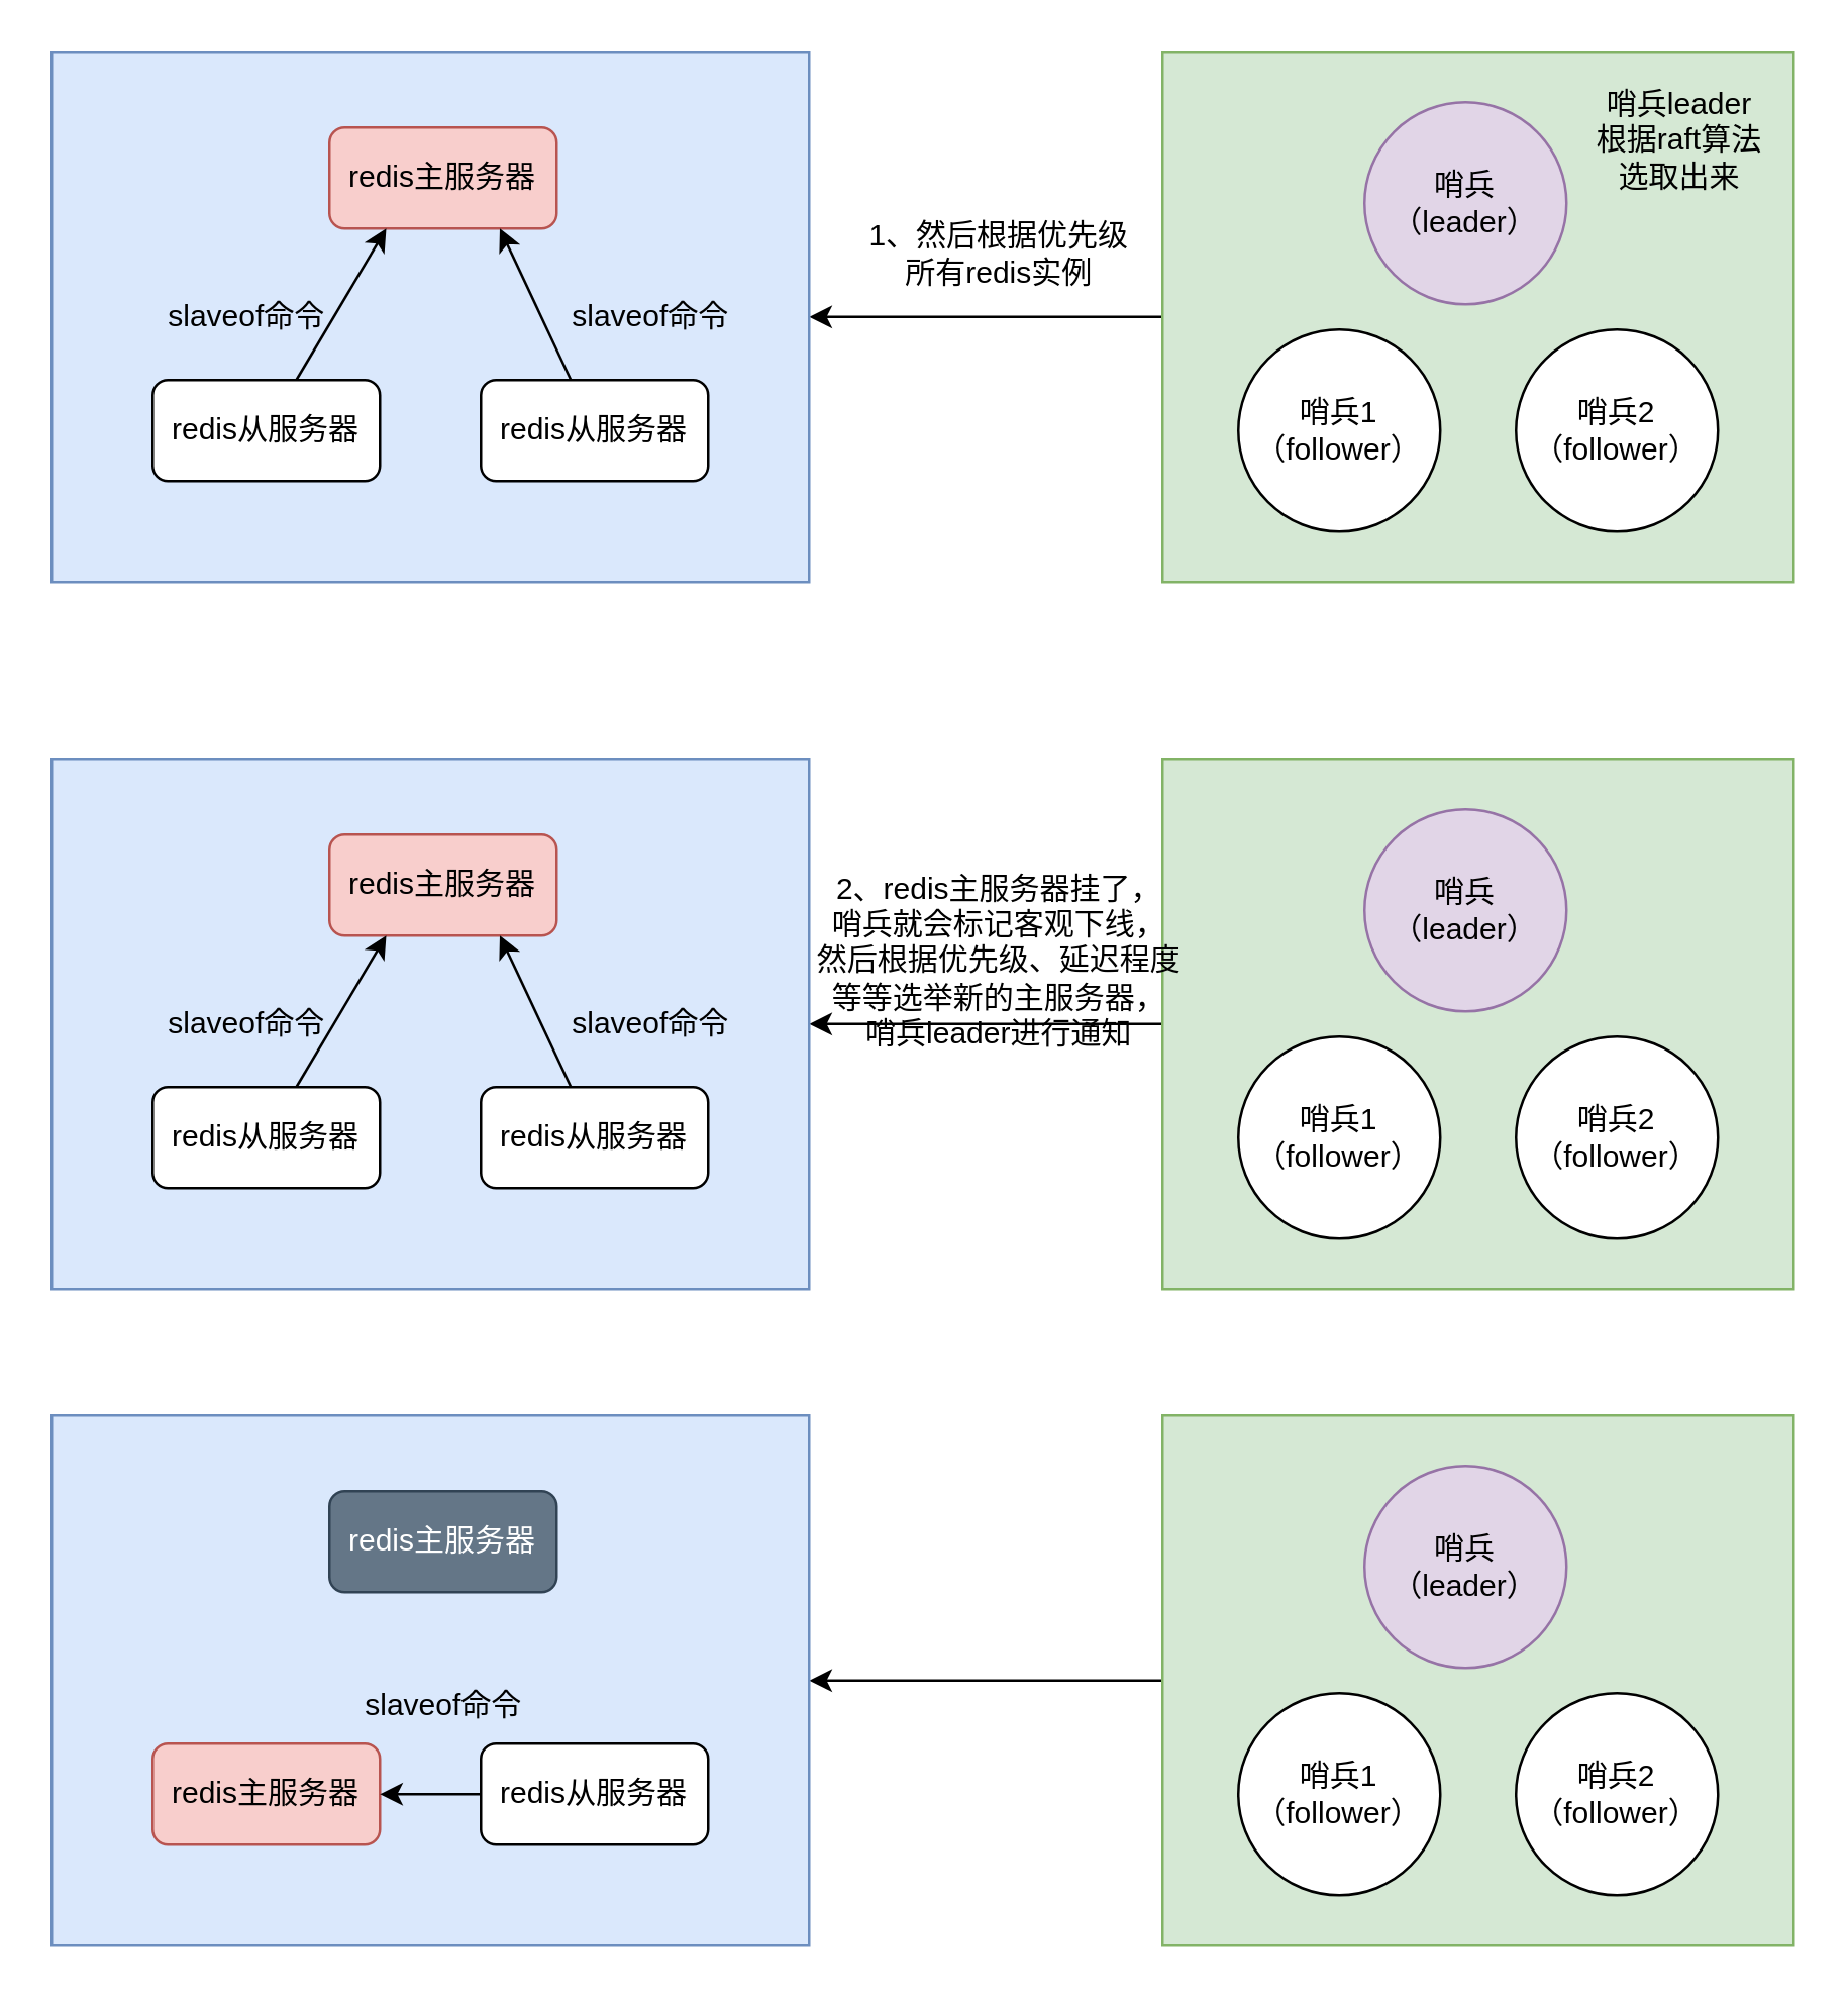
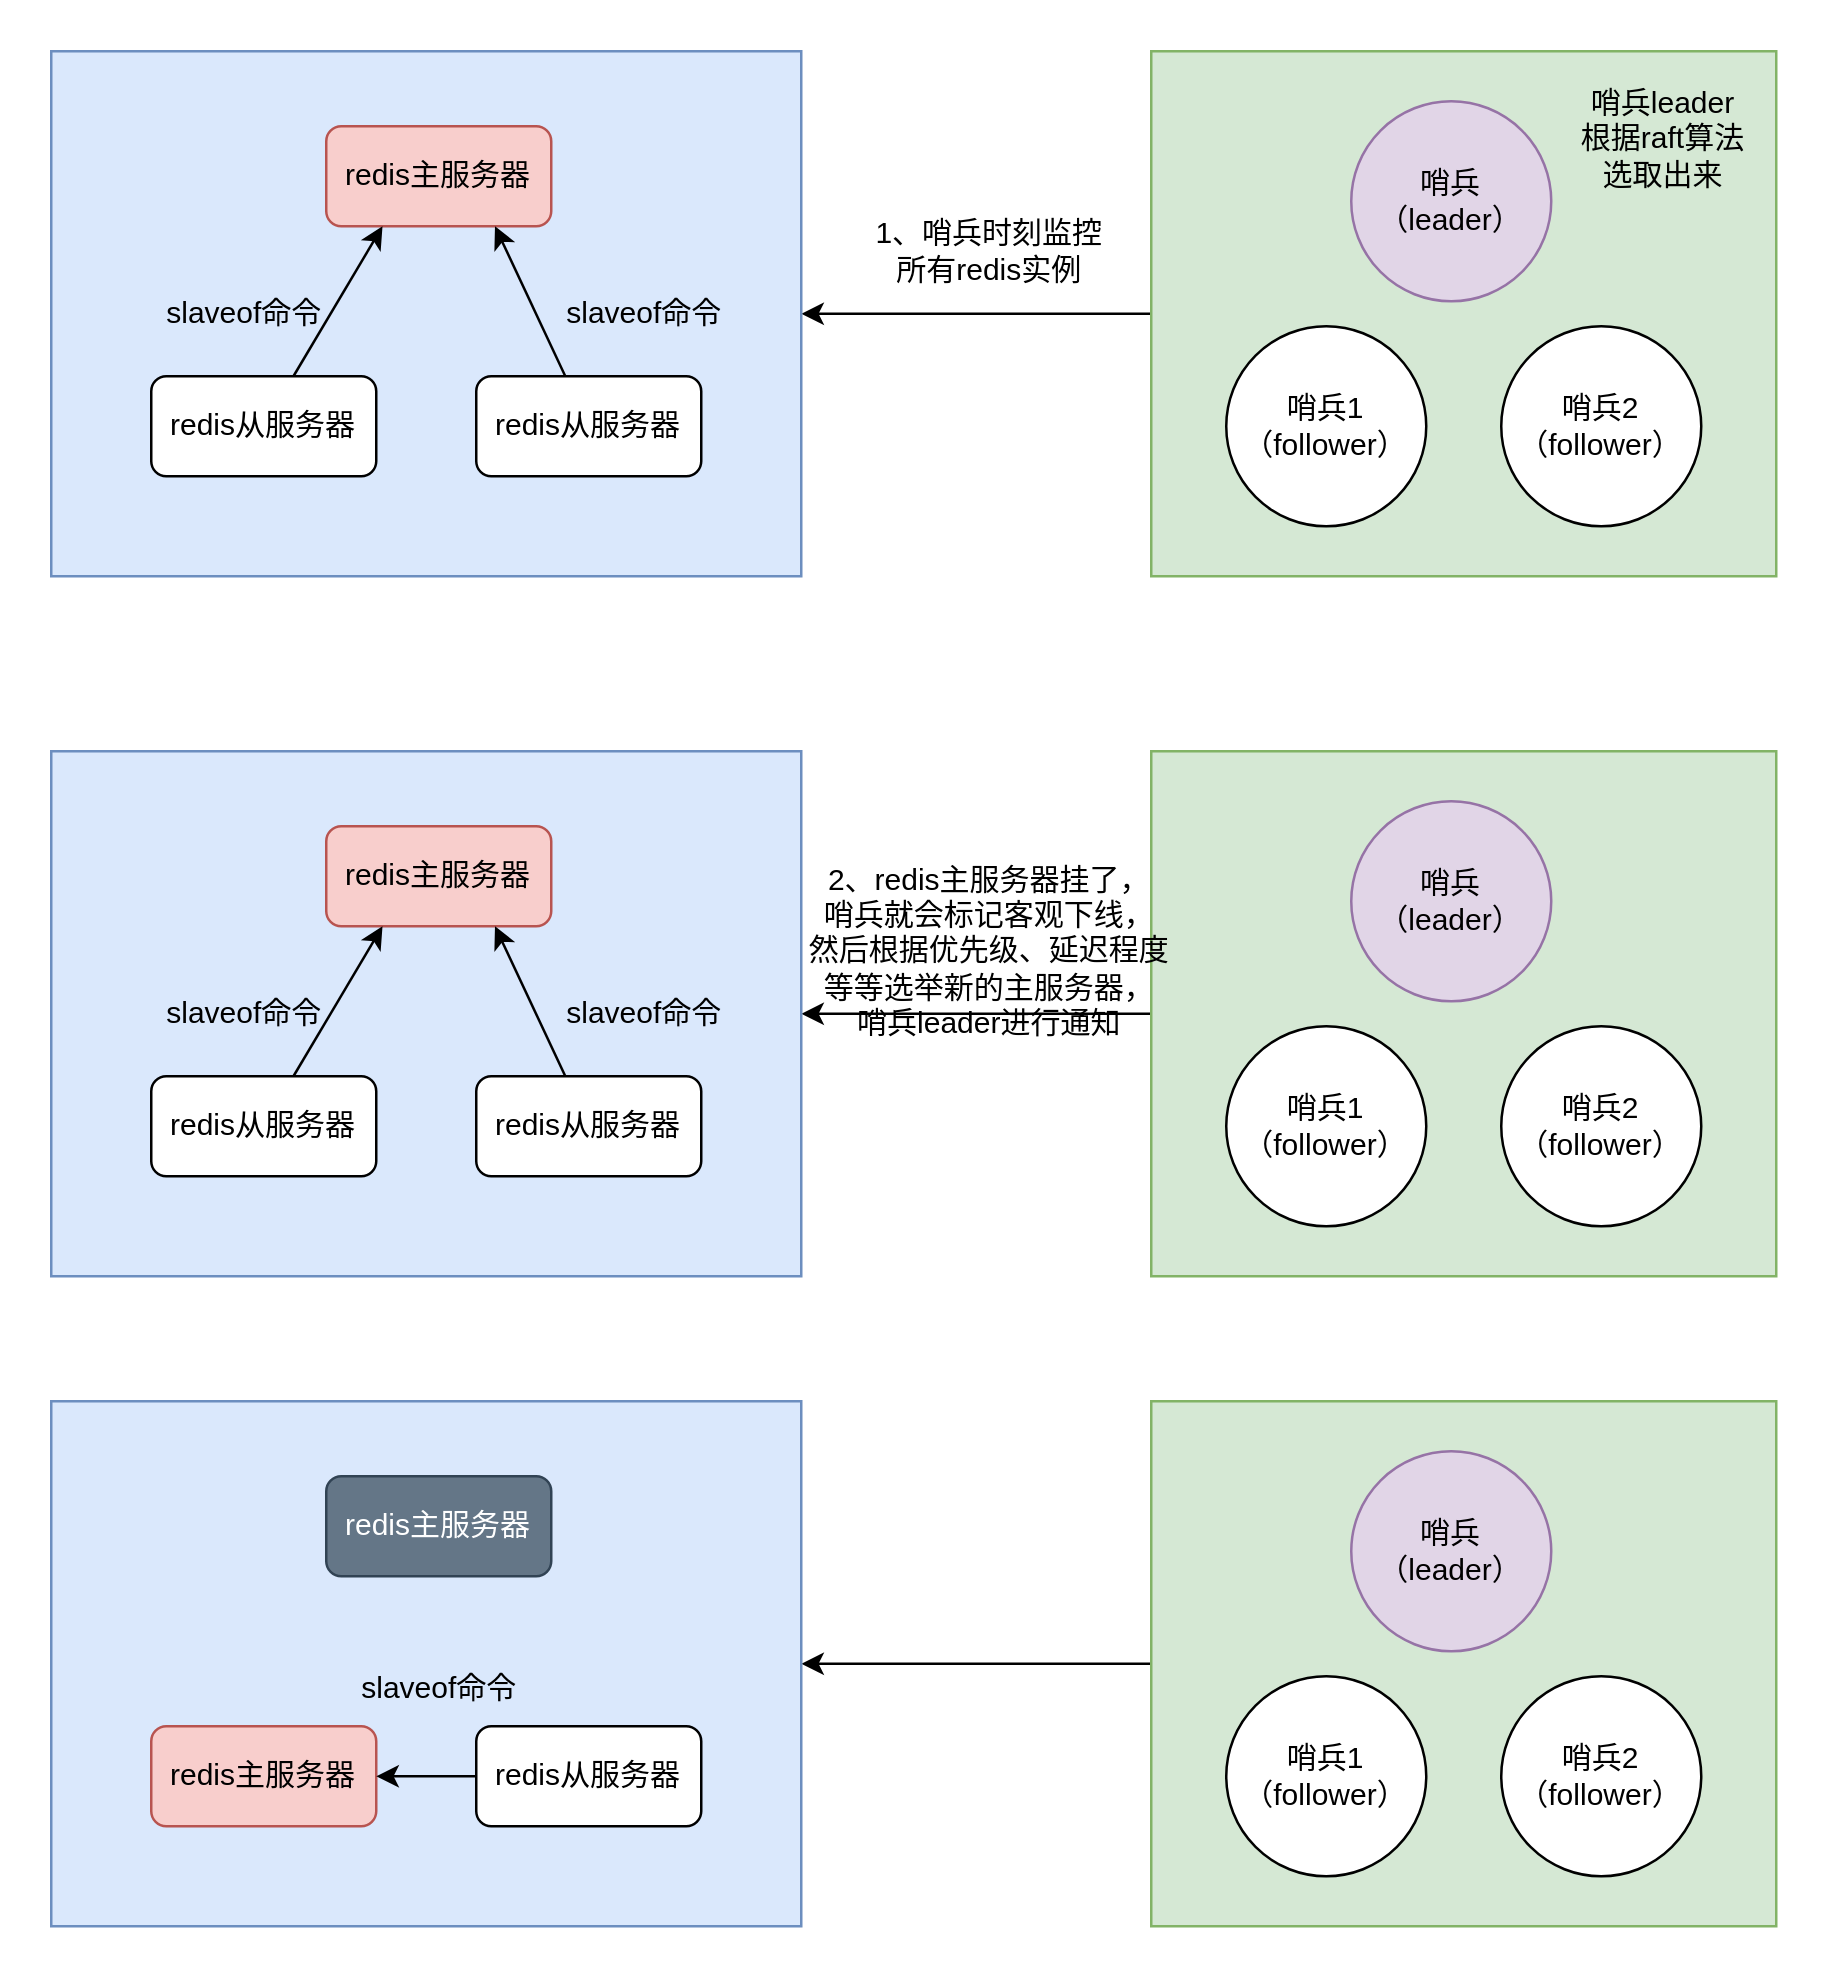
- <mxCell id="13" value="1、然后根据优先级&lt;div&gt;所有&lt;span style=&quot;background-color: transparent; color: light-dark(rgb(0, 0, 0), rgb(255, 255, 255));&quot;&gt;redis实例&lt;/span&gt;&lt;/div&gt;" style="text;html=1;align=center;verticalAlign=middle;resizable=0;points=[];autosize=1;strokeColor=none;fillColor=none;" vertex="1" parent="1"><mxGeometry x="340" y="80" width="110" height="40" as="geometry" /></mxCell>
+ <mxCell id="13" value="1、哨兵时刻监控&lt;div&gt;所有&lt;span style=&quot;background-color: transparent; color: light-dark(rgb(0, 0, 0), rgb(255, 255, 255));&quot;&gt;redis实例&lt;/span&gt;&lt;/div&gt;" style="text;html=1;align=center;verticalAlign=middle;resizable=0;points=[];autosize=1;strokeColor=none;fillColor=none;" vertex="1" parent="1"><mxGeometry x="340" y="80" width="110" height="40" as="geometry" /></mxCell>
